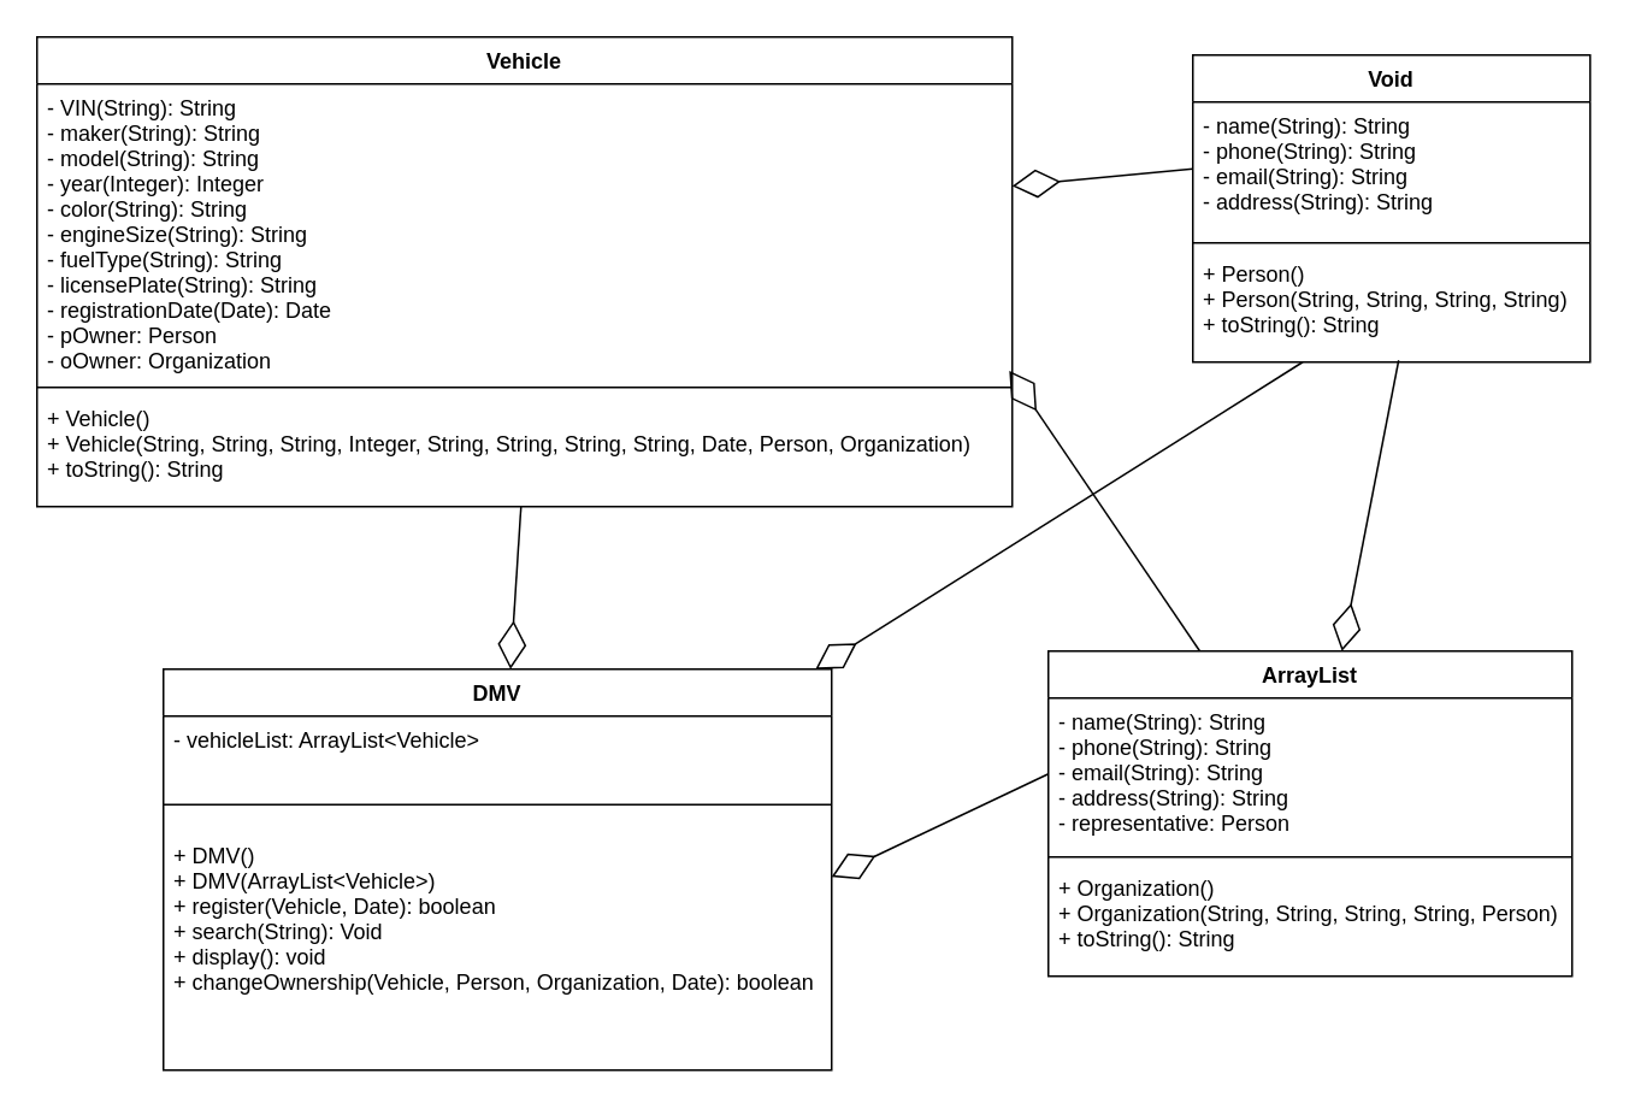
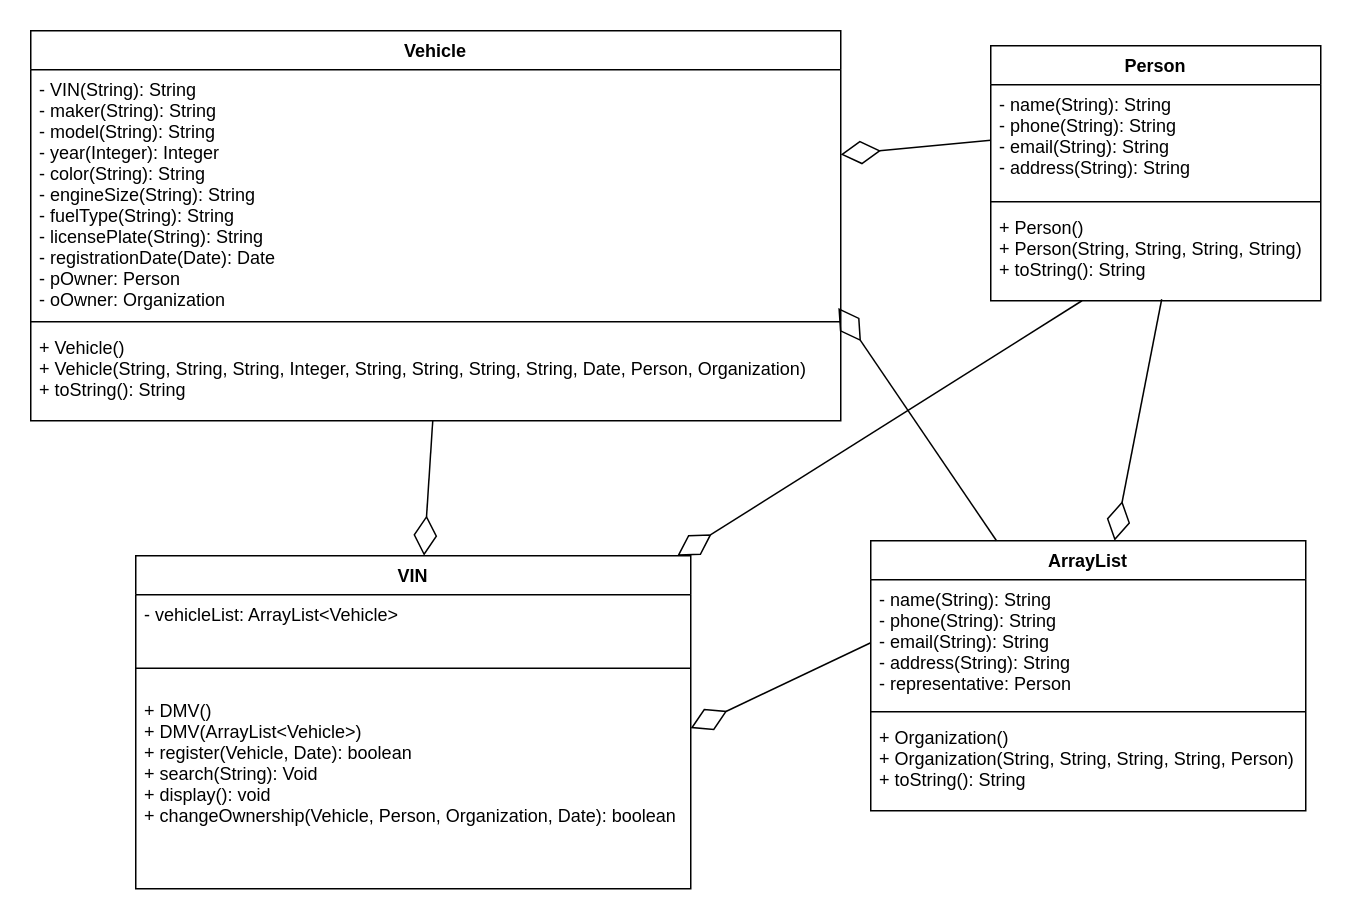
- <mxCell id="6" value="Void" style="swimlane;fontStyle=1;align=center;verticalAlign=top;childLayout=stackLayout;horizontal=1;startSize=26;horizontalStack=0;resizeParent=1;resizeParentMax=0;resizeLast=0;collapsible=1;marginBottom=0;" vertex="1" parent="1"><mxGeometry x="660" y="30" width="220" height="170" as="geometry" /></mxCell>
+ <mxCell id="6" value="Person" style="swimlane;fontStyle=1;align=center;verticalAlign=top;childLayout=stackLayout;horizontal=1;startSize=26;horizontalStack=0;resizeParent=1;resizeParentMax=0;resizeLast=0;collapsible=1;marginBottom=0;" vertex="1" parent="1"><mxGeometry x="660" y="30" width="220" height="170" as="geometry" /></mxCell>
- <mxCell id="14" value="DMV" style="swimlane;fontStyle=1;align=center;verticalAlign=top;childLayout=stackLayout;horizontal=1;startSize=26;horizontalStack=0;resizeParent=1;resizeParentMax=0;resizeLast=0;collapsible=1;marginBottom=0;" vertex="1" parent="1"><mxGeometry x="90" y="370" width="370" height="222" as="geometry" /></mxCell>
+ <mxCell id="14" value="VIN" style="swimlane;fontStyle=1;align=center;verticalAlign=top;childLayout=stackLayout;horizontal=1;startSize=26;horizontalStack=0;resizeParent=1;resizeParentMax=0;resizeLast=0;collapsible=1;marginBottom=0;" vertex="1" parent="1"><mxGeometry x="90" y="370" width="370" height="222" as="geometry" /></mxCell>
